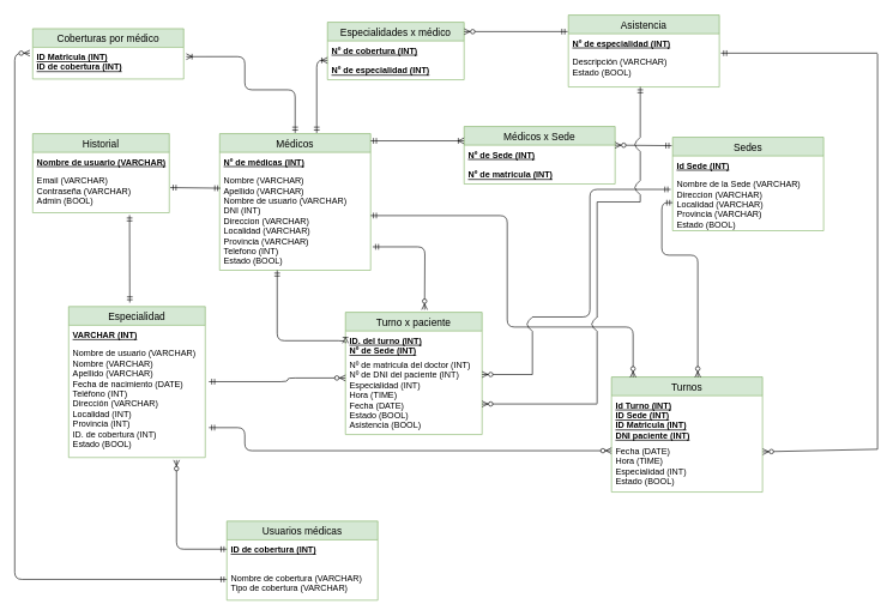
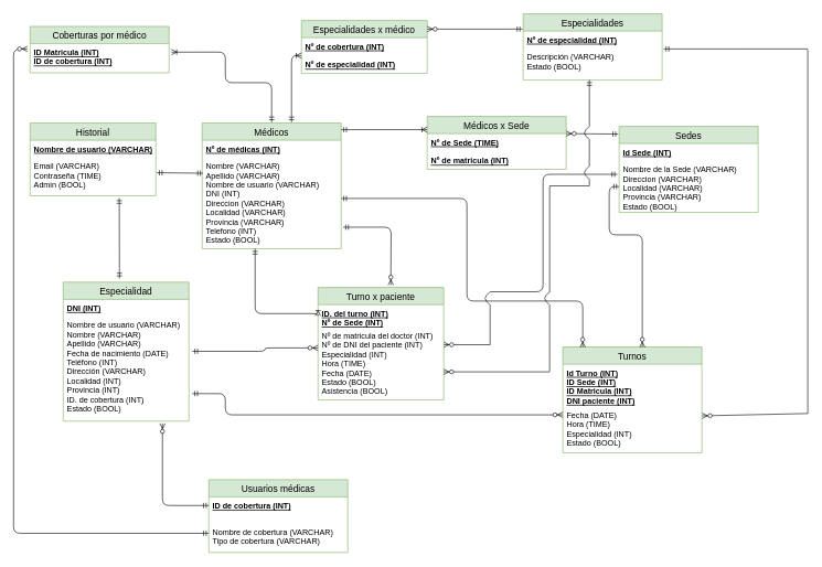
- <mxCell id="4" value="Asistencia" style="swimlane;fontStyle=0;childLayout=stackLayout;horizontal=1;startSize=26;fillColor=#d5e8d4;horizontalStack=0;resizeParent=1;resizeParentMax=0;resizeLast=0;collapsible=1;marginBottom=0;swimlaneFillColor=#ffffff;align=center;fontSize=14;strokeColor=#82b366;" vertex="1" parent="1"><mxGeometry x="790" y="20" width="210" height="100" as="geometry" /></mxCell>
+ <mxCell id="4" value="Especialidades" style="swimlane;fontStyle=0;childLayout=stackLayout;horizontal=1;startSize=26;fillColor=#d5e8d4;horizontalStack=0;resizeParent=1;resizeParentMax=0;resizeLast=0;collapsible=1;marginBottom=0;swimlaneFillColor=#ffffff;align=center;fontSize=14;strokeColor=#82b366;" vertex="1" parent="1"><mxGeometry x="790" y="20" width="210" height="100" as="geometry" /></mxCell>
- <mxCell id="30" value="Nº de Sede (INT)&#10;&#10;Nº de matricula (INT)" style="text;strokeColor=none;fillColor=none;spacingLeft=4;spacingRight=4;overflow=hidden;rotatable=0;points=[[0,0.5],[1,0.5]];portConstraint=eastwest;fontSize=12;fontStyle=5" vertex="1" parent="29"><mxGeometry y="26" width="210" height="54" as="geometry" /></mxCell>
+ <mxCell id="30" value="Nº de Sede (TIME)&#10;&#10;Nº de matricula (INT)" style="text;strokeColor=none;fillColor=none;spacingLeft=4;spacingRight=4;overflow=hidden;rotatable=0;points=[[0,0.5],[1,0.5]];portConstraint=eastwest;fontSize=12;fontStyle=5" vertex="1" parent="29"><mxGeometry y="26" width="210" height="54" as="geometry" /></mxCell>
- <mxCell id="13" value="Email (VARCHAR)&#10;Contraseña (VARCHAR)&#10;Admin (BOOL)" style="text;strokeColor=none;fillColor=none;spacingLeft=4;spacingRight=4;overflow=hidden;rotatable=0;points=[[0,0.5],[1,0.5]];portConstraint=eastwest;fontSize=12;" vertex="1" parent="11"><mxGeometry y="52" width="190" height="58" as="geometry" /></mxCell>
+ <mxCell id="13" value="Email (VARCHAR)&#10;Contraseña (TIME)&#10;Admin (BOOL)" style="text;strokeColor=none;fillColor=none;spacingLeft=4;spacingRight=4;overflow=hidden;rotatable=0;points=[[0,0.5],[1,0.5]];portConstraint=eastwest;fontSize=12;" vertex="1" parent="11"><mxGeometry y="52" width="190" height="58" as="geometry" /></mxCell>
- <mxCell id="15" value="VARCHAR (INT)" style="text;strokeColor=none;fillColor=none;spacingLeft=4;spacingRight=4;overflow=hidden;rotatable=0;points=[[0,0.5],[1,0.5]];portConstraint=eastwest;fontSize=12;fontStyle=5" vertex="1" parent="14"><mxGeometry y="26" width="190" height="26" as="geometry" /></mxCell>
+ <mxCell id="15" value="DNI (INT)" style="text;strokeColor=none;fillColor=none;spacingLeft=4;spacingRight=4;overflow=hidden;rotatable=0;points=[[0,0.5],[1,0.5]];portConstraint=eastwest;fontSize=12;fontStyle=5" vertex="1" parent="14"><mxGeometry y="26" width="190" height="26" as="geometry" /></mxCell>
